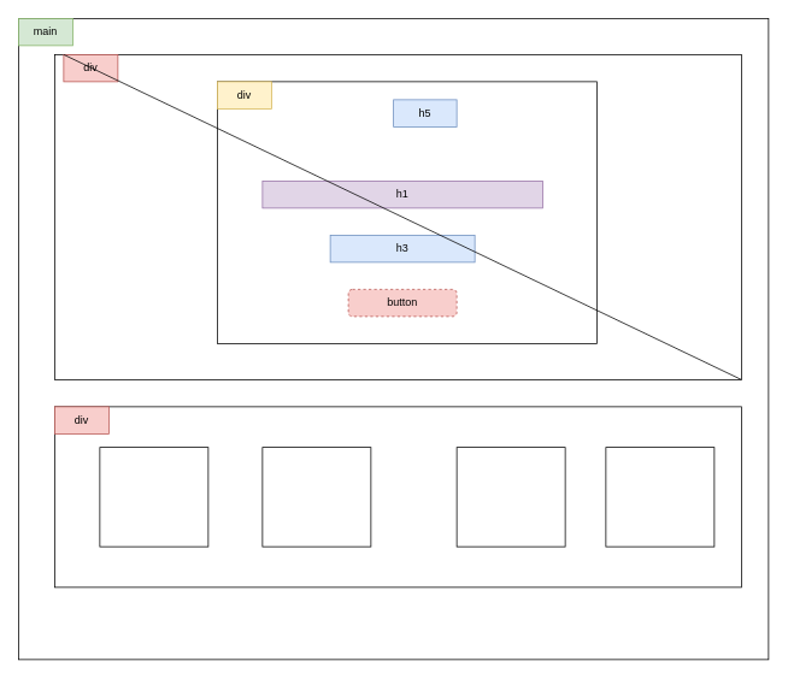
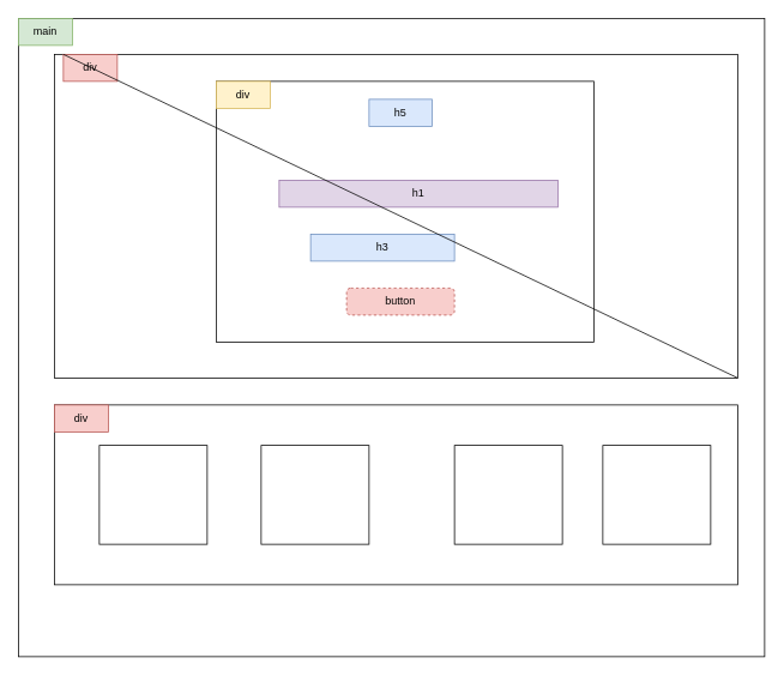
- <mxCell id="4" value="h5" style="text;html=1;strokeColor=#6c8ebf;fillColor=#dae8fc;align=center;verticalAlign=middle;whiteSpace=wrap;rounded=0;" vertex="1" parent="1"><mxGeometry x="435" y="110" width="70" height="30" as="geometry" /></mxCell>
+ <mxCell id="4" value="h5" style="text;html=1;strokeColor=#6c8ebf;fillColor=#dae8fc;align=center;verticalAlign=middle;whiteSpace=wrap;rounded=0;" vertex="1" parent="1"><mxGeometry x="410" y="110" width="70" height="30" as="geometry" /></mxCell>
- <mxCell id="5" value="h1" style="text;html=1;strokeColor=#9673a6;fillColor=#e1d5e7;align=center;verticalAlign=middle;whiteSpace=wrap;rounded=0;" vertex="1" parent="1"><mxGeometry x="290" y="200" width="310" height="30" as="geometry" /></mxCell>
+ <mxCell id="5" value="h1" style="text;html=1;strokeColor=#9673a6;fillColor=#e1d5e7;align=center;verticalAlign=middle;whiteSpace=wrap;rounded=0;" vertex="1" parent="1"><mxGeometry x="310" y="200" width="310" height="30" as="geometry" /></mxCell>
- <mxCell id="6" value="h3" style="text;html=1;strokeColor=#6c8ebf;fillColor=#dae8fc;align=center;verticalAlign=middle;whiteSpace=wrap;rounded=0;" vertex="1" parent="1"><mxGeometry x="365" y="260" width="160" height="30" as="geometry" /></mxCell>
+ <mxCell id="6" value="h3" style="text;html=1;strokeColor=#6c8ebf;fillColor=#dae8fc;align=center;verticalAlign=middle;whiteSpace=wrap;rounded=0;" vertex="1" parent="1"><mxGeometry x="345" y="260" width="160" height="30" as="geometry" /></mxCell>
